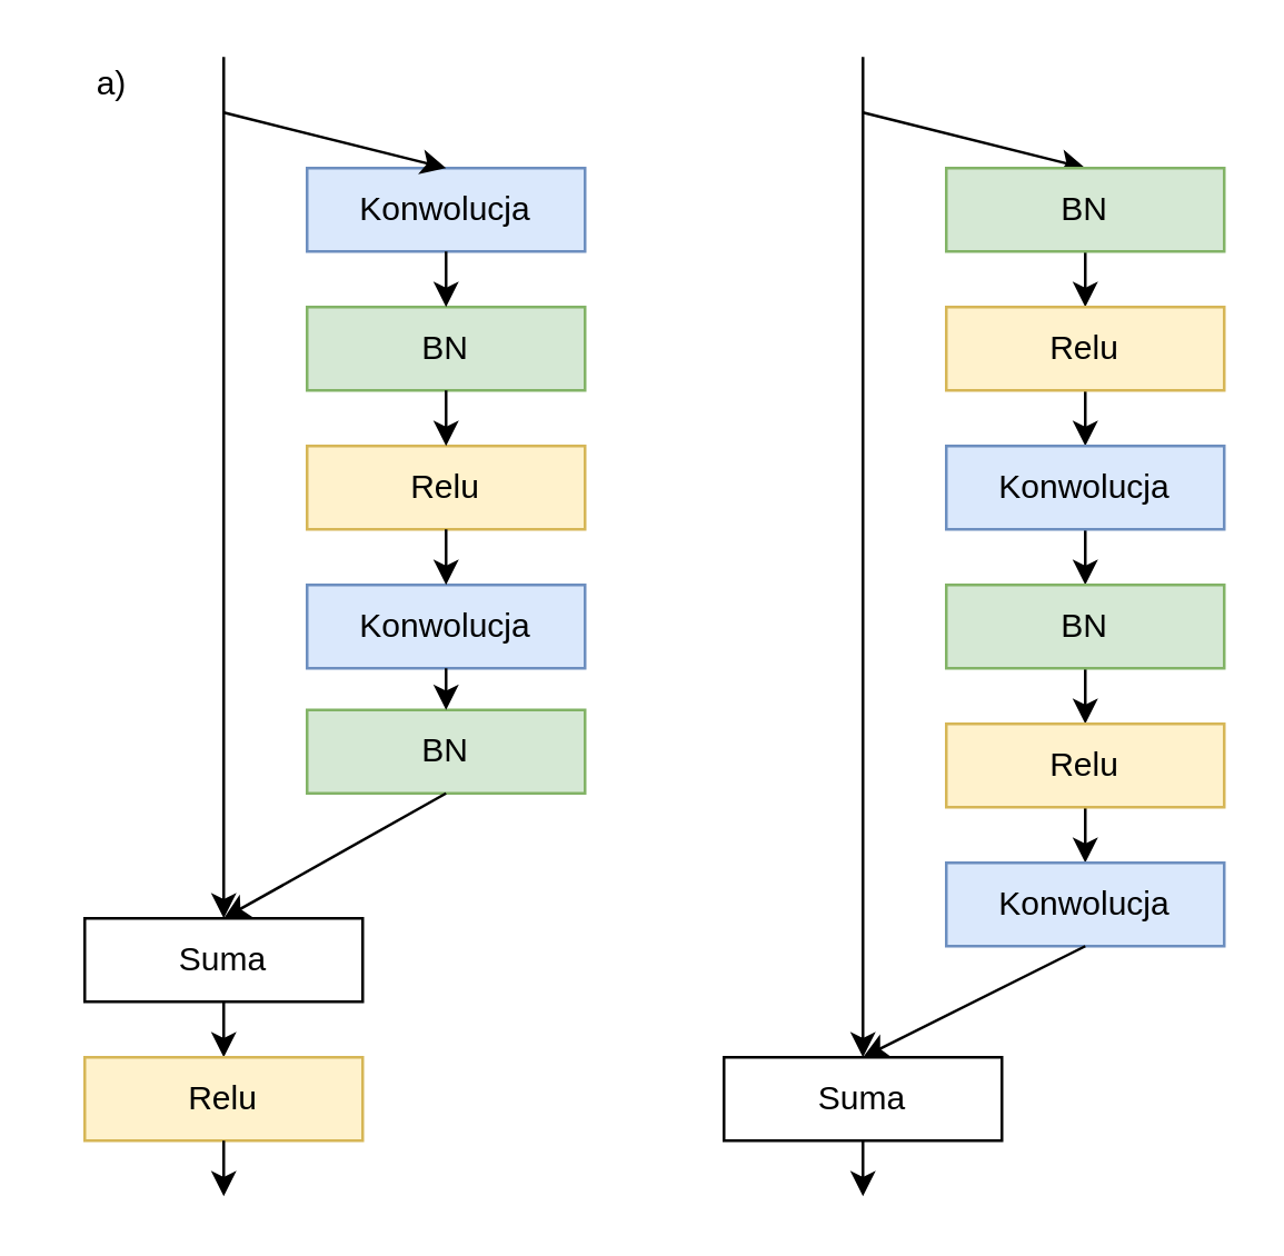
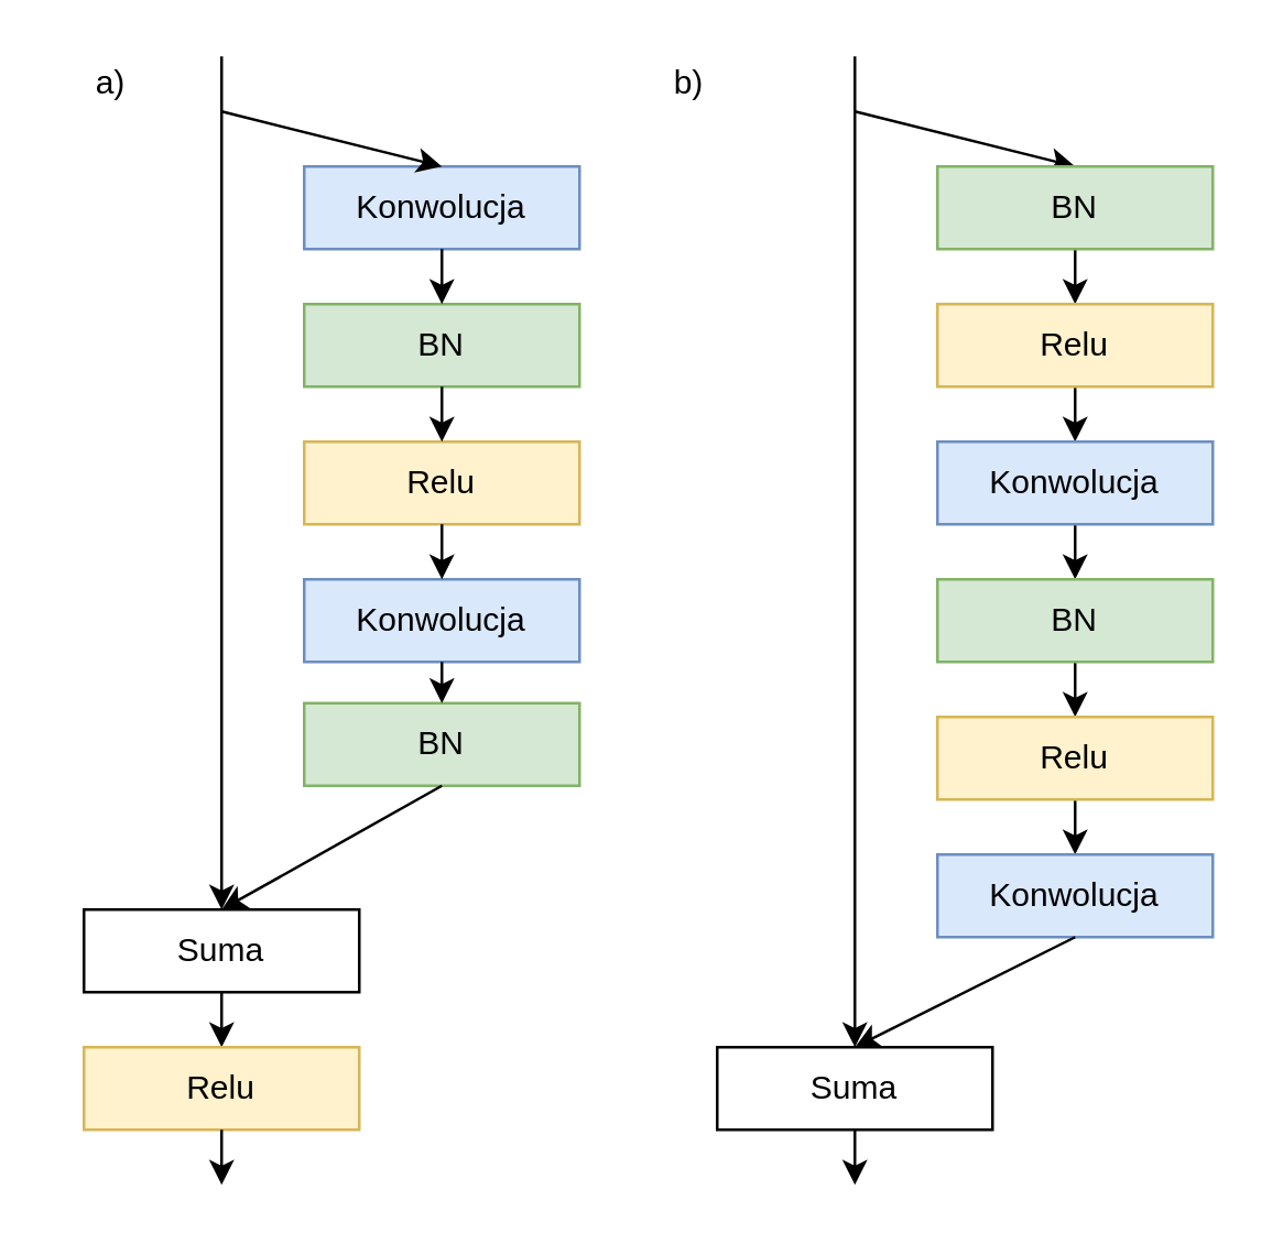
+ <mxCell id="35" value="b)" style="text;html=1;strokeColor=none;fillColor=none;align=center;verticalAlign=middle;whiteSpace=wrap;rounded=0;" vertex="1" parent="1"><mxGeometry x="230" width="40" height="20" as="geometry" y="20" /></mxCell>
